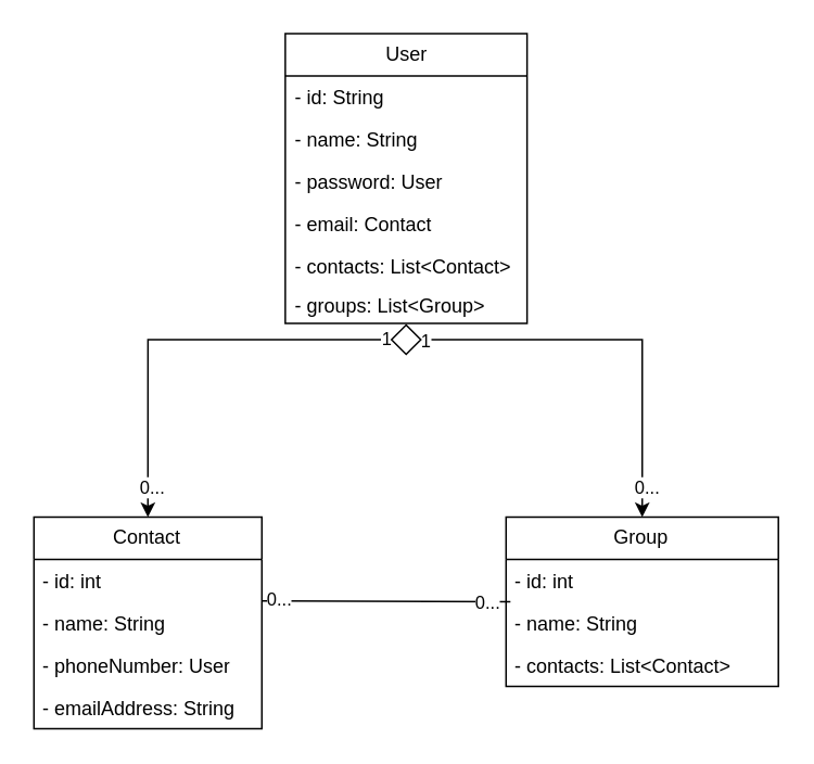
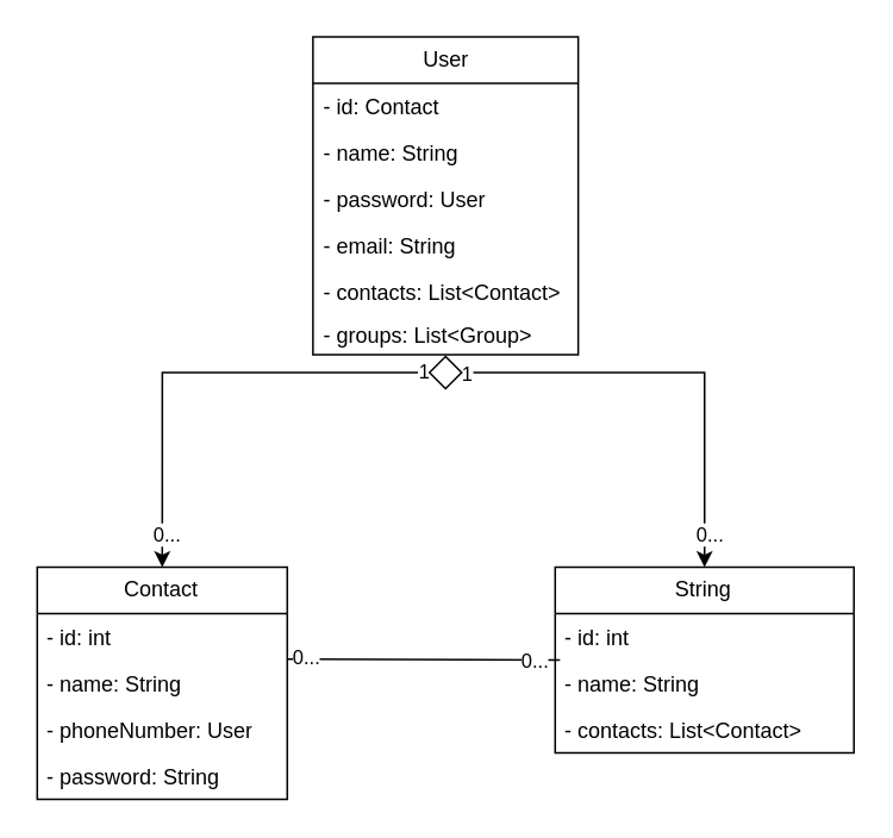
- <mxCell id="8" value="- id: String" style="text;strokeColor=none;fillColor=none;align=left;verticalAlign=top;spacingLeft=4;spacingRight=4;overflow=hidden;rotatable=0;points=[[0,0.5],[1,0.5]];portConstraint=eastwest;whiteSpace=wrap;html=1;" parent="7" vertex="1"><mxGeometry y="26" width="148.52" height="26" as="geometry" /></mxCell>
+ <mxCell id="8" value="- id: Contact" style="text;strokeColor=none;fillColor=none;align=left;verticalAlign=top;spacingLeft=4;spacingRight=4;overflow=hidden;rotatable=0;points=[[0,0.5],[1,0.5]];portConstraint=eastwest;whiteSpace=wrap;html=1;" parent="7" vertex="1"><mxGeometry y="26" width="148.52" height="26" as="geometry" /></mxCell>
- <mxCell id="11" value="- email: Contact" style="text;strokeColor=none;fillColor=none;align=left;verticalAlign=top;spacingLeft=4;spacingRight=4;overflow=hidden;rotatable=0;points=[[0,0.5],[1,0.5]];portConstraint=eastwest;whiteSpace=wrap;html=1;" parent="7" vertex="1"><mxGeometry y="104" width="148.52" height="26" as="geometry" /></mxCell>
+ <mxCell id="11" value="- email: String" style="text;strokeColor=none;fillColor=none;align=left;verticalAlign=top;spacingLeft=4;spacingRight=4;overflow=hidden;rotatable=0;points=[[0,0.5],[1,0.5]];portConstraint=eastwest;whiteSpace=wrap;html=1;" parent="7" vertex="1"><mxGeometry y="104" width="148.52" height="26" as="geometry" /></mxCell>
- <mxCell id="14" value="Group" style="swimlane;fontStyle=0;childLayout=stackLayout;horizontal=1;startSize=26;fillColor=none;horizontalStack=0;resizeParent=1;resizeParentMax=0;resizeLast=0;collapsible=1;marginBottom=0;whiteSpace=wrap;html=1;" parent="1" vertex="1"><mxGeometry x="310.36" y="317" width="167.28" height="104" as="geometry" /></mxCell>
+ <mxCell id="14" value="String" style="swimlane;fontStyle=0;childLayout=stackLayout;horizontal=1;startSize=26;fillColor=none;horizontalStack=0;resizeParent=1;resizeParentMax=0;resizeLast=0;collapsible=1;marginBottom=0;whiteSpace=wrap;html=1;" parent="1" vertex="1"><mxGeometry x="310.36" y="317" width="167.28" height="104" as="geometry" /></mxCell>
- <mxCell id="6" value="- emailAddress: String" style="text;strokeColor=none;fillColor=none;align=left;verticalAlign=top;spacingLeft=4;spacingRight=4;overflow=hidden;rotatable=0;points=[[0,0.5],[1,0.5]];portConstraint=eastwest;whiteSpace=wrap;html=1;" parent="2" vertex="1"><mxGeometry y="104" width="140" height="26" as="geometry" /></mxCell>
+ <mxCell id="6" value="- password: String" style="text;strokeColor=none;fillColor=none;align=left;verticalAlign=top;spacingLeft=4;spacingRight=4;overflow=hidden;rotatable=0;points=[[0,0.5],[1,0.5]];portConstraint=eastwest;whiteSpace=wrap;html=1;" parent="2" vertex="1"><mxGeometry y="104" width="140" height="26" as="geometry" /></mxCell>
